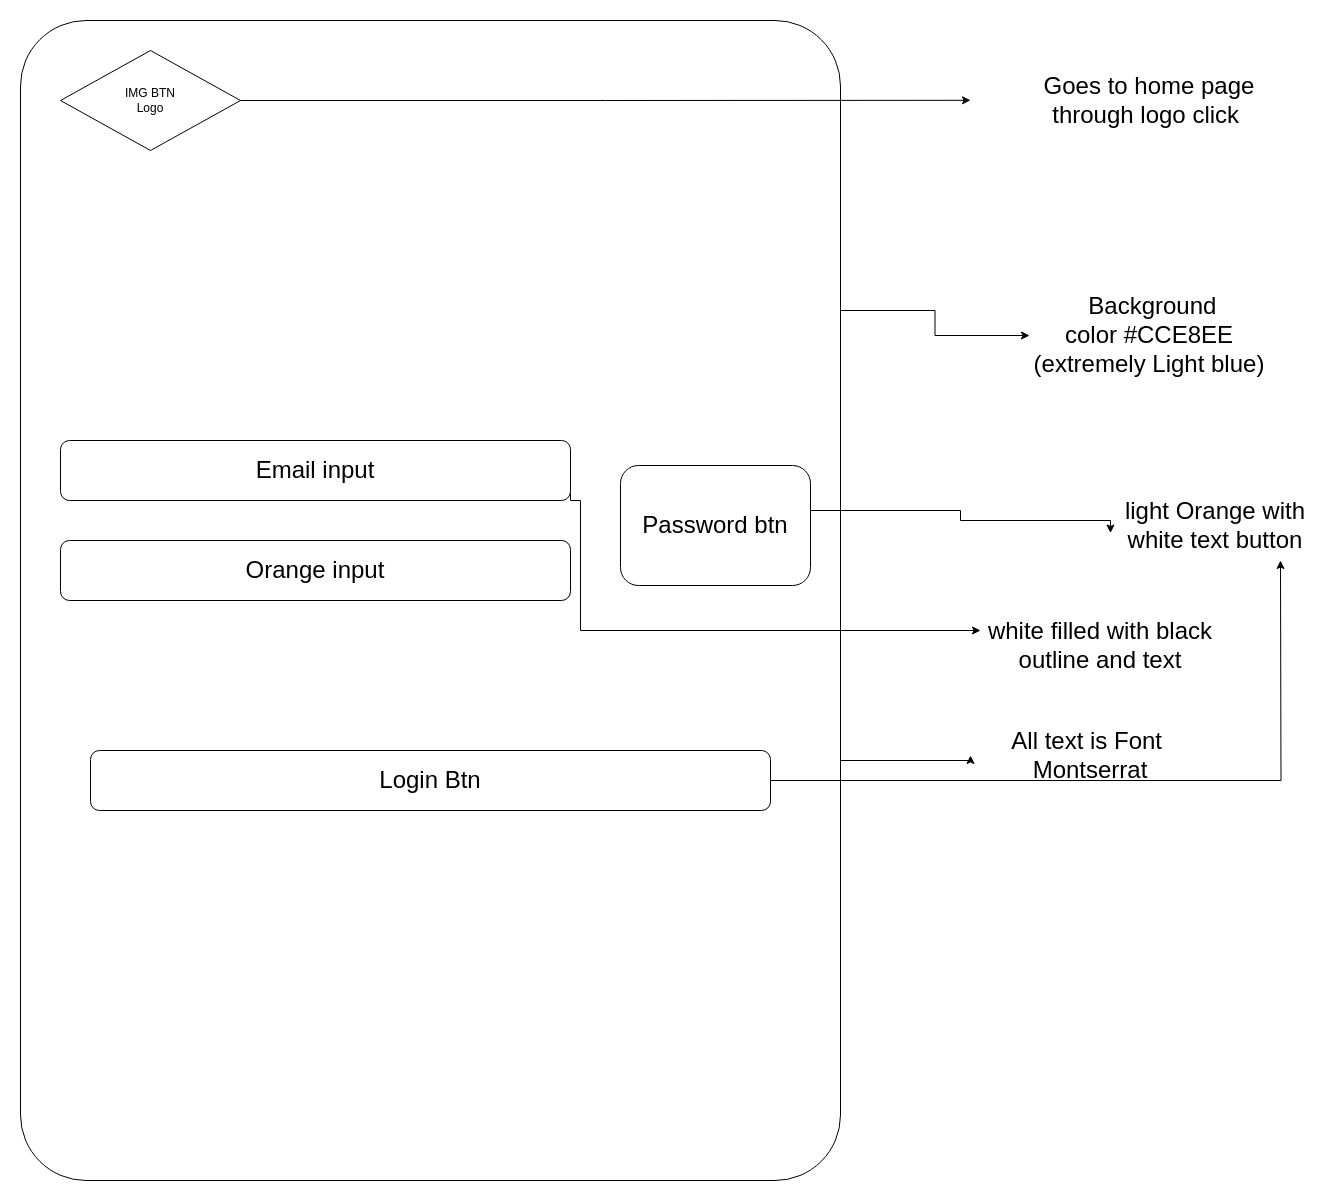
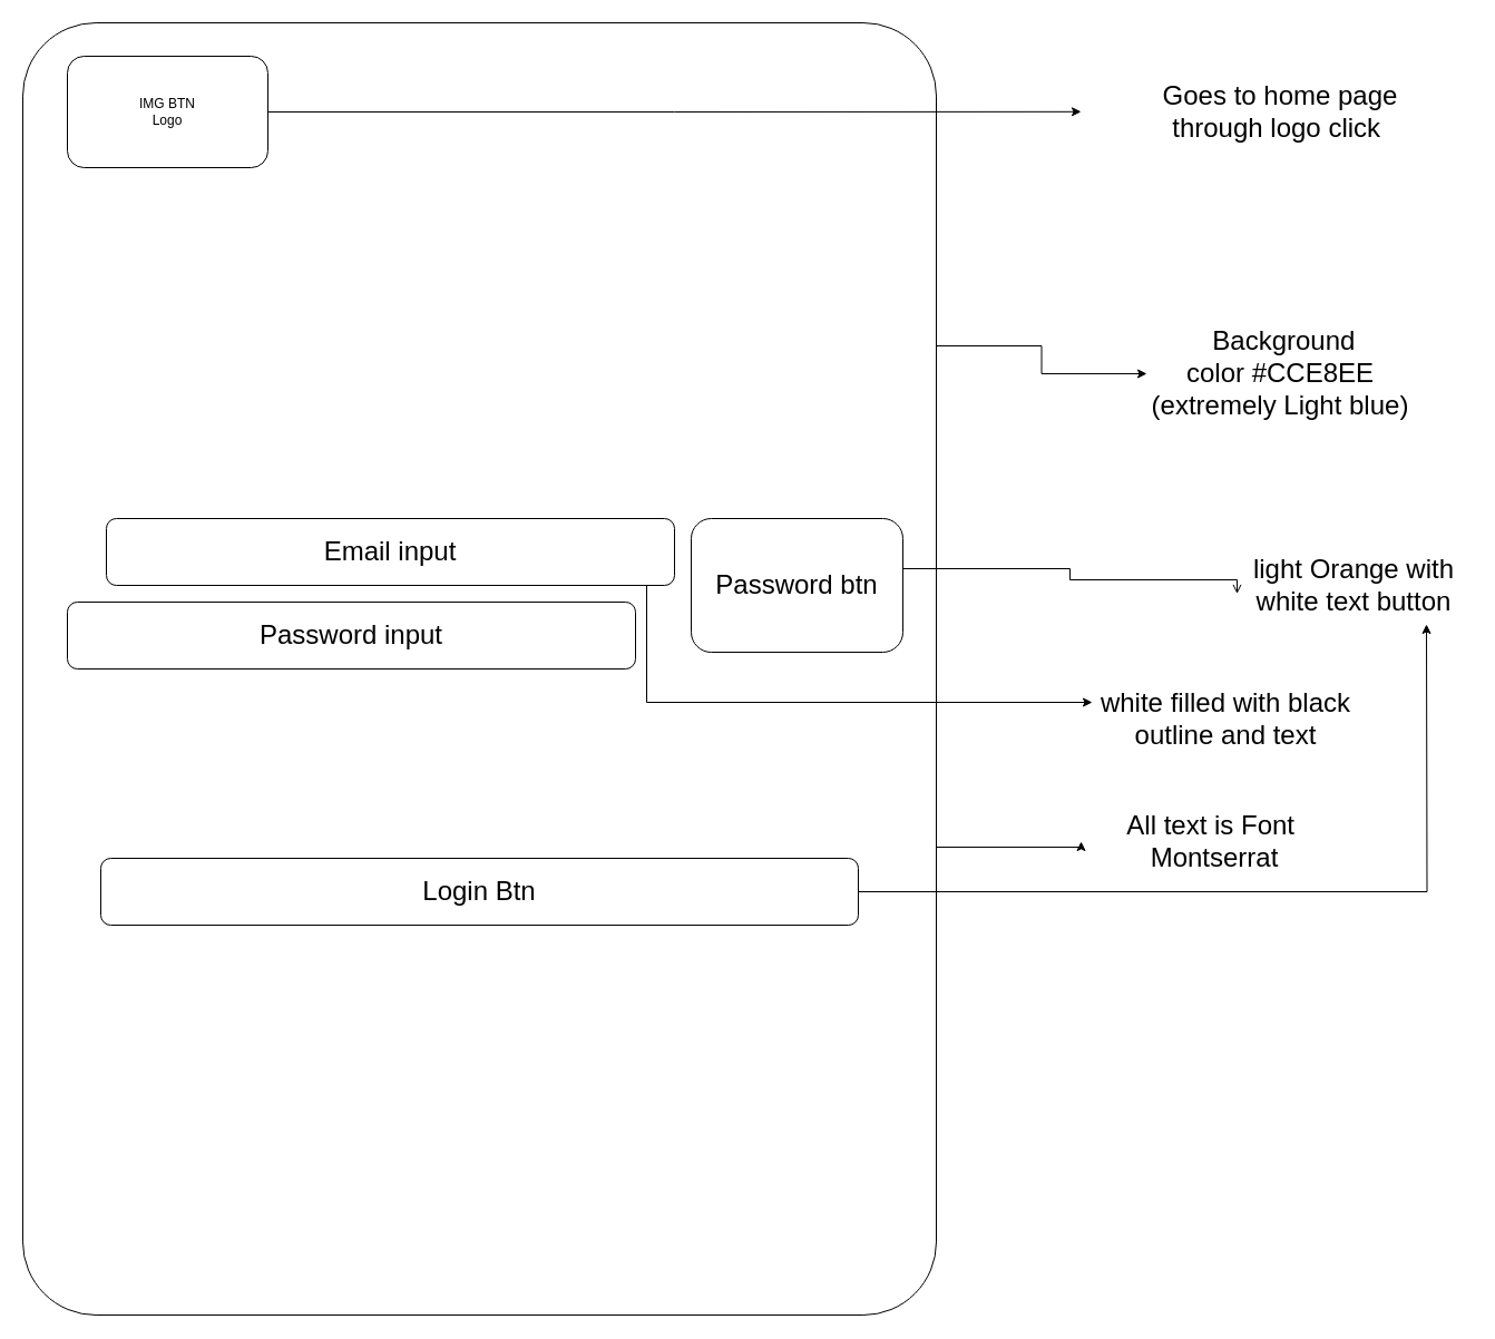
- <mxCell id="14" value="IMG BTN&lt;div&gt;Logo&lt;/div&gt;" style="rhombus;whiteSpace=wrap;html=1;" parent="1" vertex="1"><mxGeometry x="60" y="50" width="180" height="100" as="geometry" /></mxCell>
+ <mxCell id="14" value="IMG BTN&lt;div&gt;Logo&lt;/div&gt;" style="rounded=1;whiteSpace=wrap;html=1;" parent="1" vertex="1"><mxGeometry x="60" y="50" width="180" height="100" as="geometry" /></mxCell>
- <mxCell id="10" value="Email input" style="rounded=1;whiteSpace=wrap;html=1;fontSize=24;" parent="1" vertex="1"><mxGeometry x="60" y="440" width="510" height="60" as="geometry" /></mxCell>
+ <mxCell id="10" value="Email input" style="rounded=1;whiteSpace=wrap;html=1;fontSize=24;" parent="1" vertex="1"><mxGeometry x="95" y="465" width="510" height="60" as="geometry" /></mxCell>
- <mxCell id="11" style="edgeStyle=orthogonalEdgeStyle;rounded=0;orthogonalLoop=1;jettySize=auto;html=1;exitX=1;exitY=0.5;exitDx=0;exitDy=0;entryX=0;entryY=0.75;entryDx=0;entryDy=0;" parent="1" source="12" target="18" edge="1"><mxGeometry relative="1" as="geometry"><mxPoint x="1000" y="600" as="targetPoint" /><Array as="points"><mxPoint x="960" y="510" /><mxPoint x="960" y="520" /><mxPoint x="1110" y="520" /></Array></mxGeometry></mxCell>
+ <mxCell id="11" style="edgeStyle=orthogonalEdgeStyle;rounded=0;orthogonalLoop=1;jettySize=auto;html=1;exitX=1;exitY=0.5;exitDx=0;exitDy=0;entryX=0;entryY=0.75;entryDx=0;entryDy=0;endArrow=open;" parent="1" source="12" target="18" edge="1"><mxGeometry relative="1" as="geometry"><mxPoint x="1000" y="600" as="targetPoint" /><Array as="points"><mxPoint x="960" y="510" /><mxPoint x="960" y="520" /><mxPoint x="1110" y="520" /></Array></mxGeometry></mxCell>
- <mxCell id="8" value="Orange input" style="rounded=1;whiteSpace=wrap;html=1;fontSize=24;" parent="1" vertex="1"><mxGeometry x="60" y="540" width="510" height="60" as="geometry" /></mxCell>
+ <mxCell id="8" value="Password input" style="rounded=1;whiteSpace=wrap;html=1;fontSize=24;" parent="1" vertex="1"><mxGeometry x="60" y="540" width="510" height="60" as="geometry" /></mxCell>
- <mxCell id="17" value="&lt;font style=&quot;font-size: 24px;&quot;&gt;Login Btn&lt;/font&gt;" style="rounded=1;whiteSpace=wrap;html=1;" parent="1" vertex="1"><mxGeometry x="90" y="750" width="680" height="60" as="geometry" /></mxCell>
+ <mxCell id="17" value="&lt;font style=&quot;font-size: 24px;&quot;&gt;Login Btn&lt;/font&gt;" style="rounded=1;whiteSpace=wrap;html=1;" parent="1" vertex="1"><mxGeometry x="90" y="770" width="680" height="60" as="geometry" /></mxCell>
